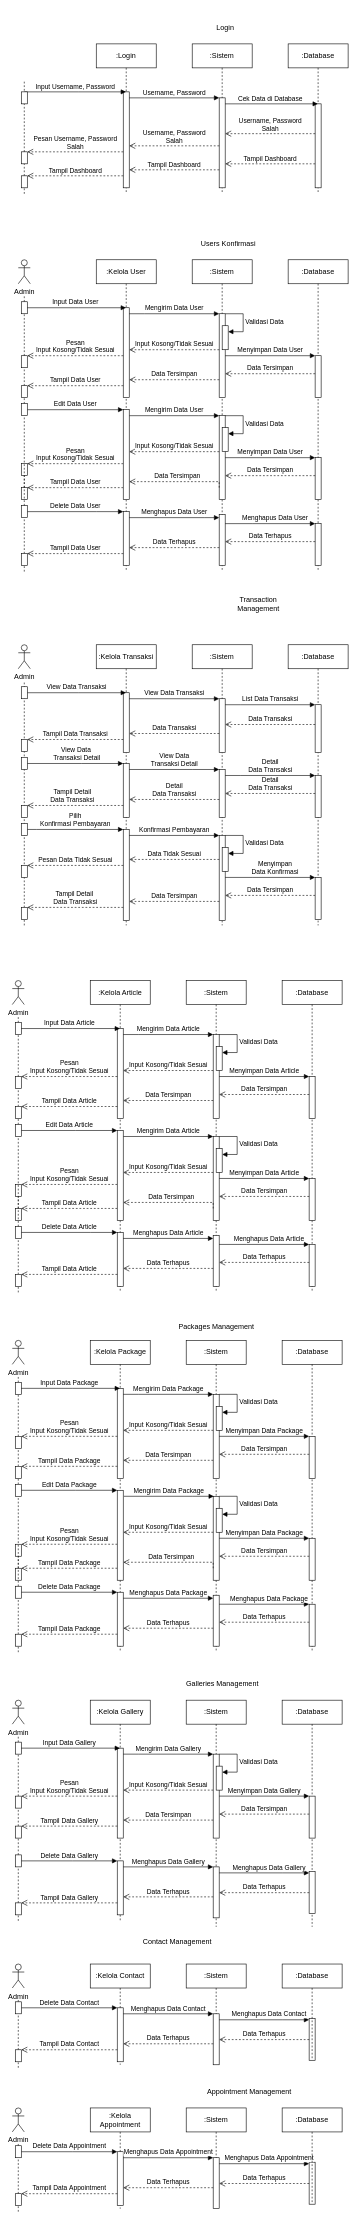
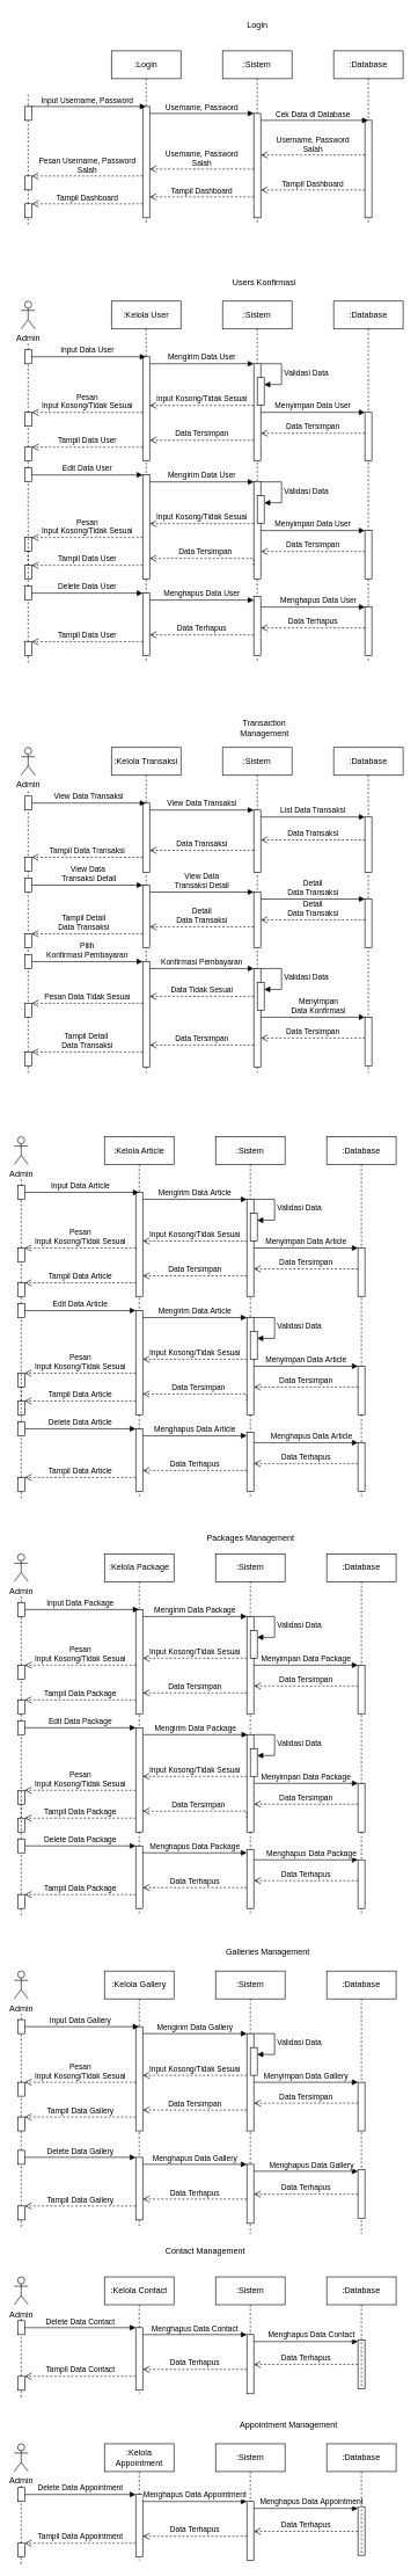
- <mxCell id="47" value="Login" style="text;html=1;align=center;verticalAlign=middle;resizable=0;points=[];autosize=1;strokeColor=none;fillColor=none;" parent="1" vertex="1"><mxGeometry x="350" y="30" width="50" height="30" as="geometry" /></mxCell>
+ <mxCell id="47" value="Login" style="text;html=1;align=center;verticalAlign=middle;resizable=0;points=[];autosize=1;strokeColor=none;fillColor=none;" parent="1" vertex="1"><mxGeometry x="345" y="20" width="50" height="30" as="geometry" /></mxCell>
- <mxCell id="97" value="Transaction &lt;br&gt;Management" style="text;html=1;align=center;verticalAlign=middle;resizable=0;points=[];autosize=1;strokeColor=none;fillColor=none;" parent="1" vertex="1"><mxGeometry x="385" y="987" width="90" height="40" as="geometry" /></mxCell>
+ <mxCell id="97" value="Transaction &lt;br&gt;Management" style="text;html=1;align=center;verticalAlign=middle;resizable=0;points=[];autosize=1;strokeColor=none;fillColor=none;" parent="1" vertex="1"><mxGeometry x="335" y="1027" width="90" height="40" as="geometry" /></mxCell>
- <mxCell id="254" value="Galleries Management" style="text;html=1;align=center;verticalAlign=middle;resizable=0;points=[];autosize=1;strokeColor=none;fillColor=none;" vertex="1" parent="1"><mxGeometry x="300" y="2792" width="140" height="30" as="geometry" /></mxCell>
+ <mxCell id="254" value="Galleries Management" style="text;html=1;align=center;verticalAlign=middle;resizable=0;points=[];autosize=1;strokeColor=none;fillColor=none;" vertex="1" parent="1"><mxGeometry x="315" y="2792" width="140" height="30" as="geometry" /></mxCell>
